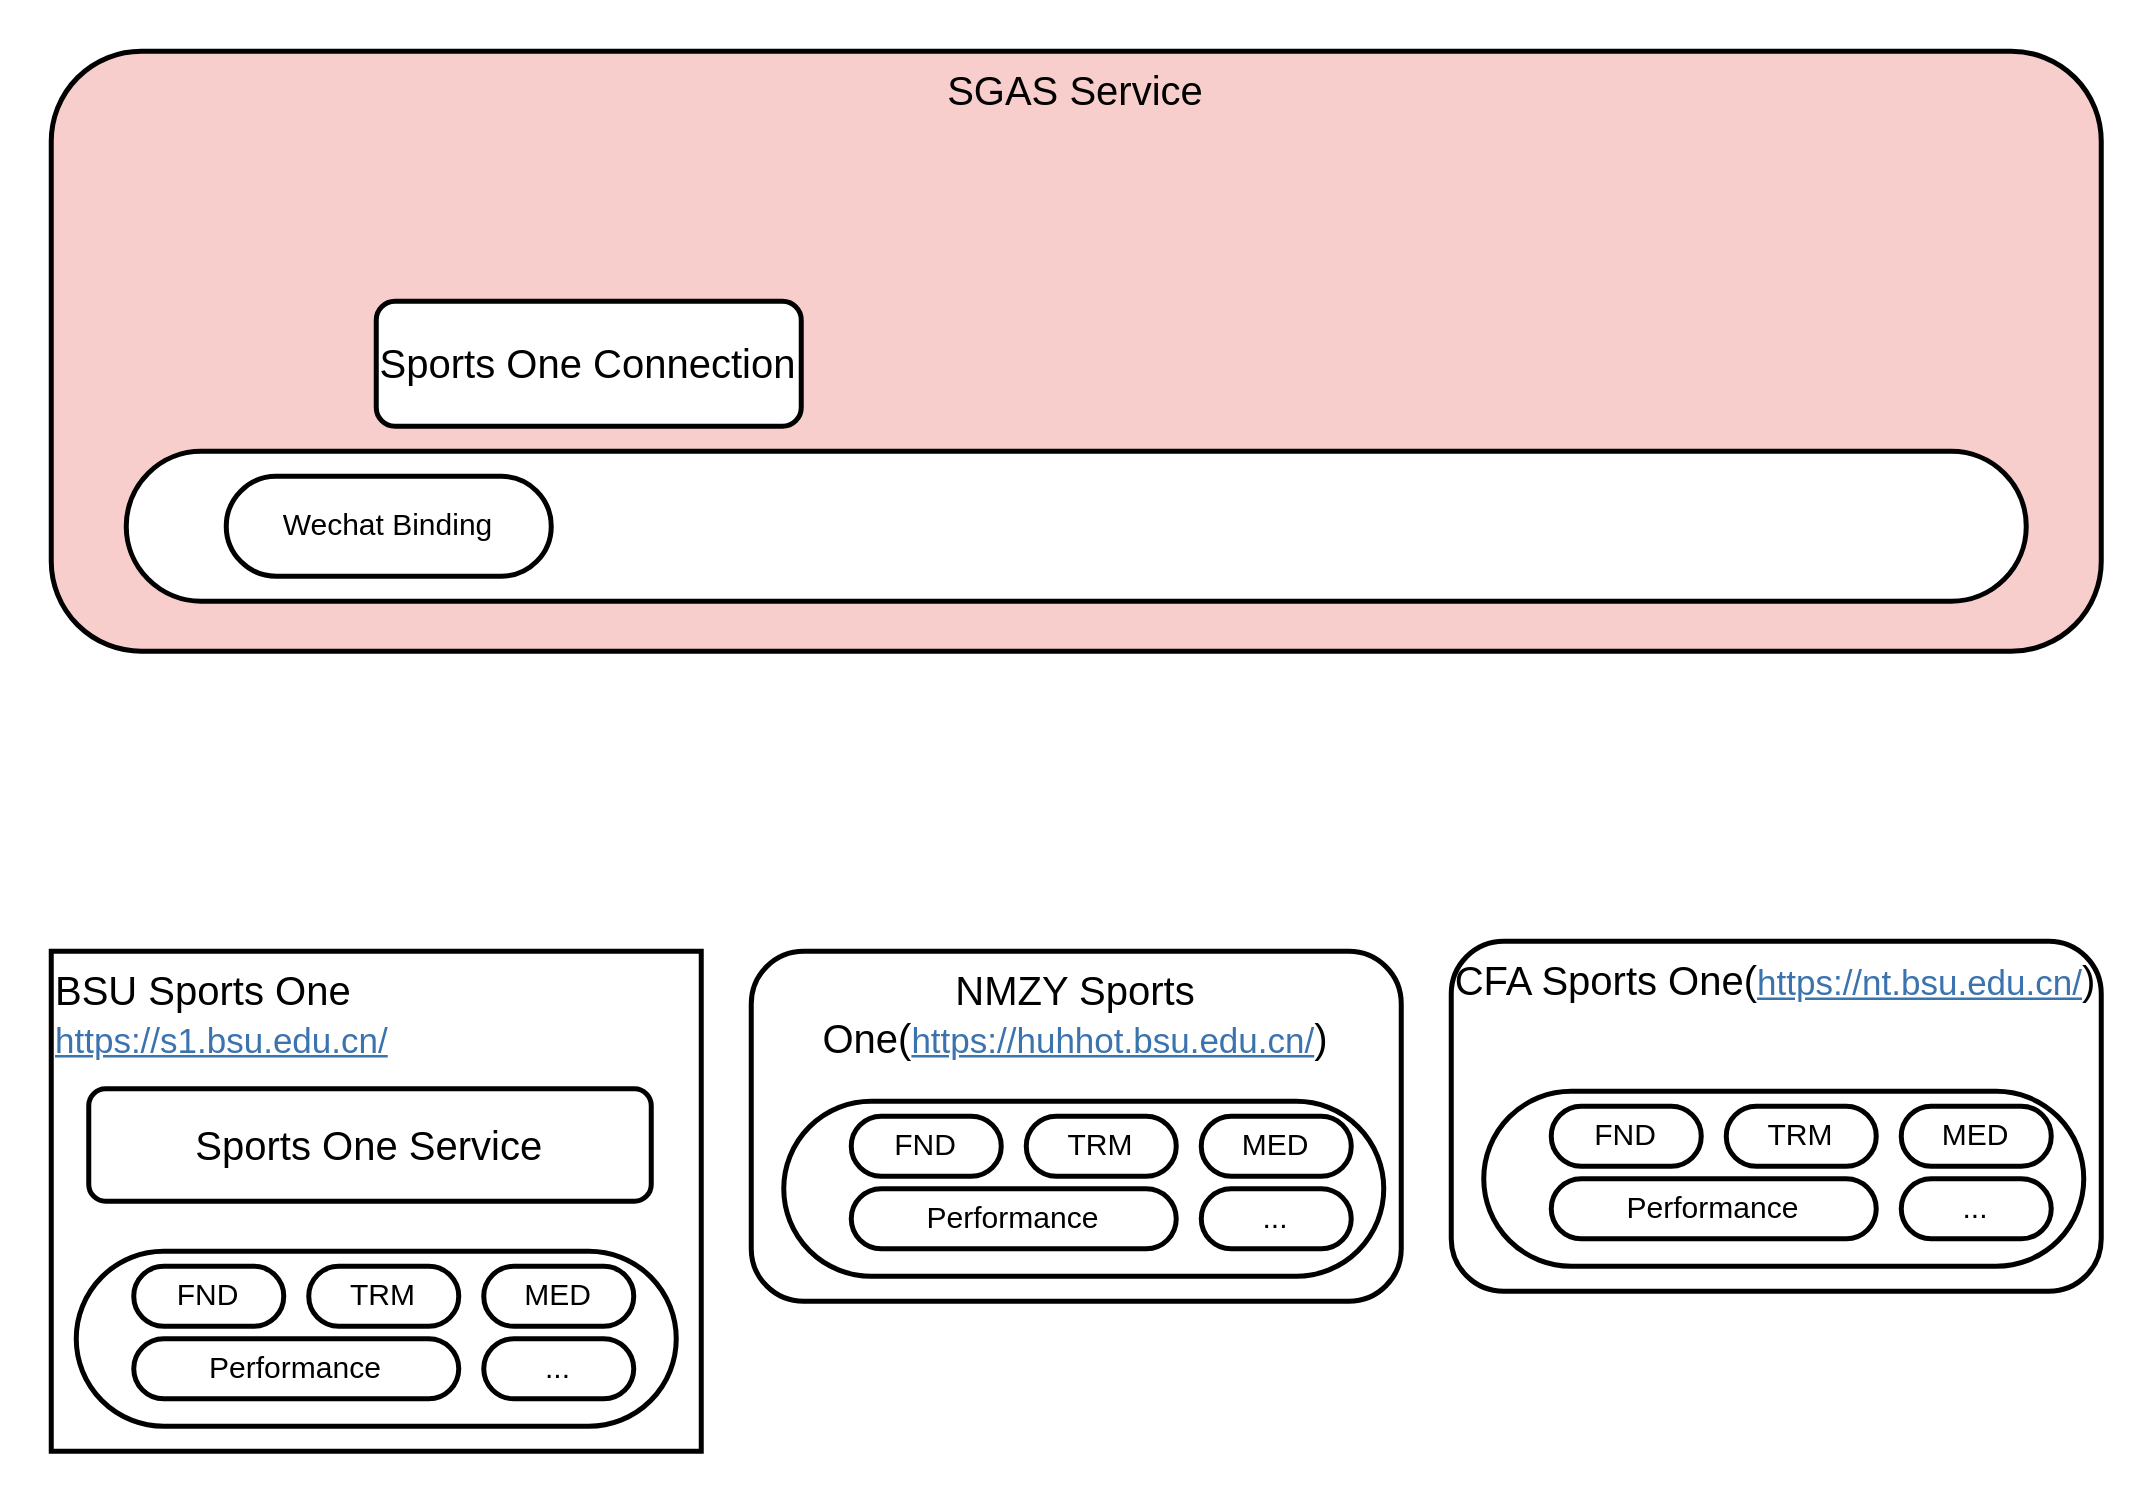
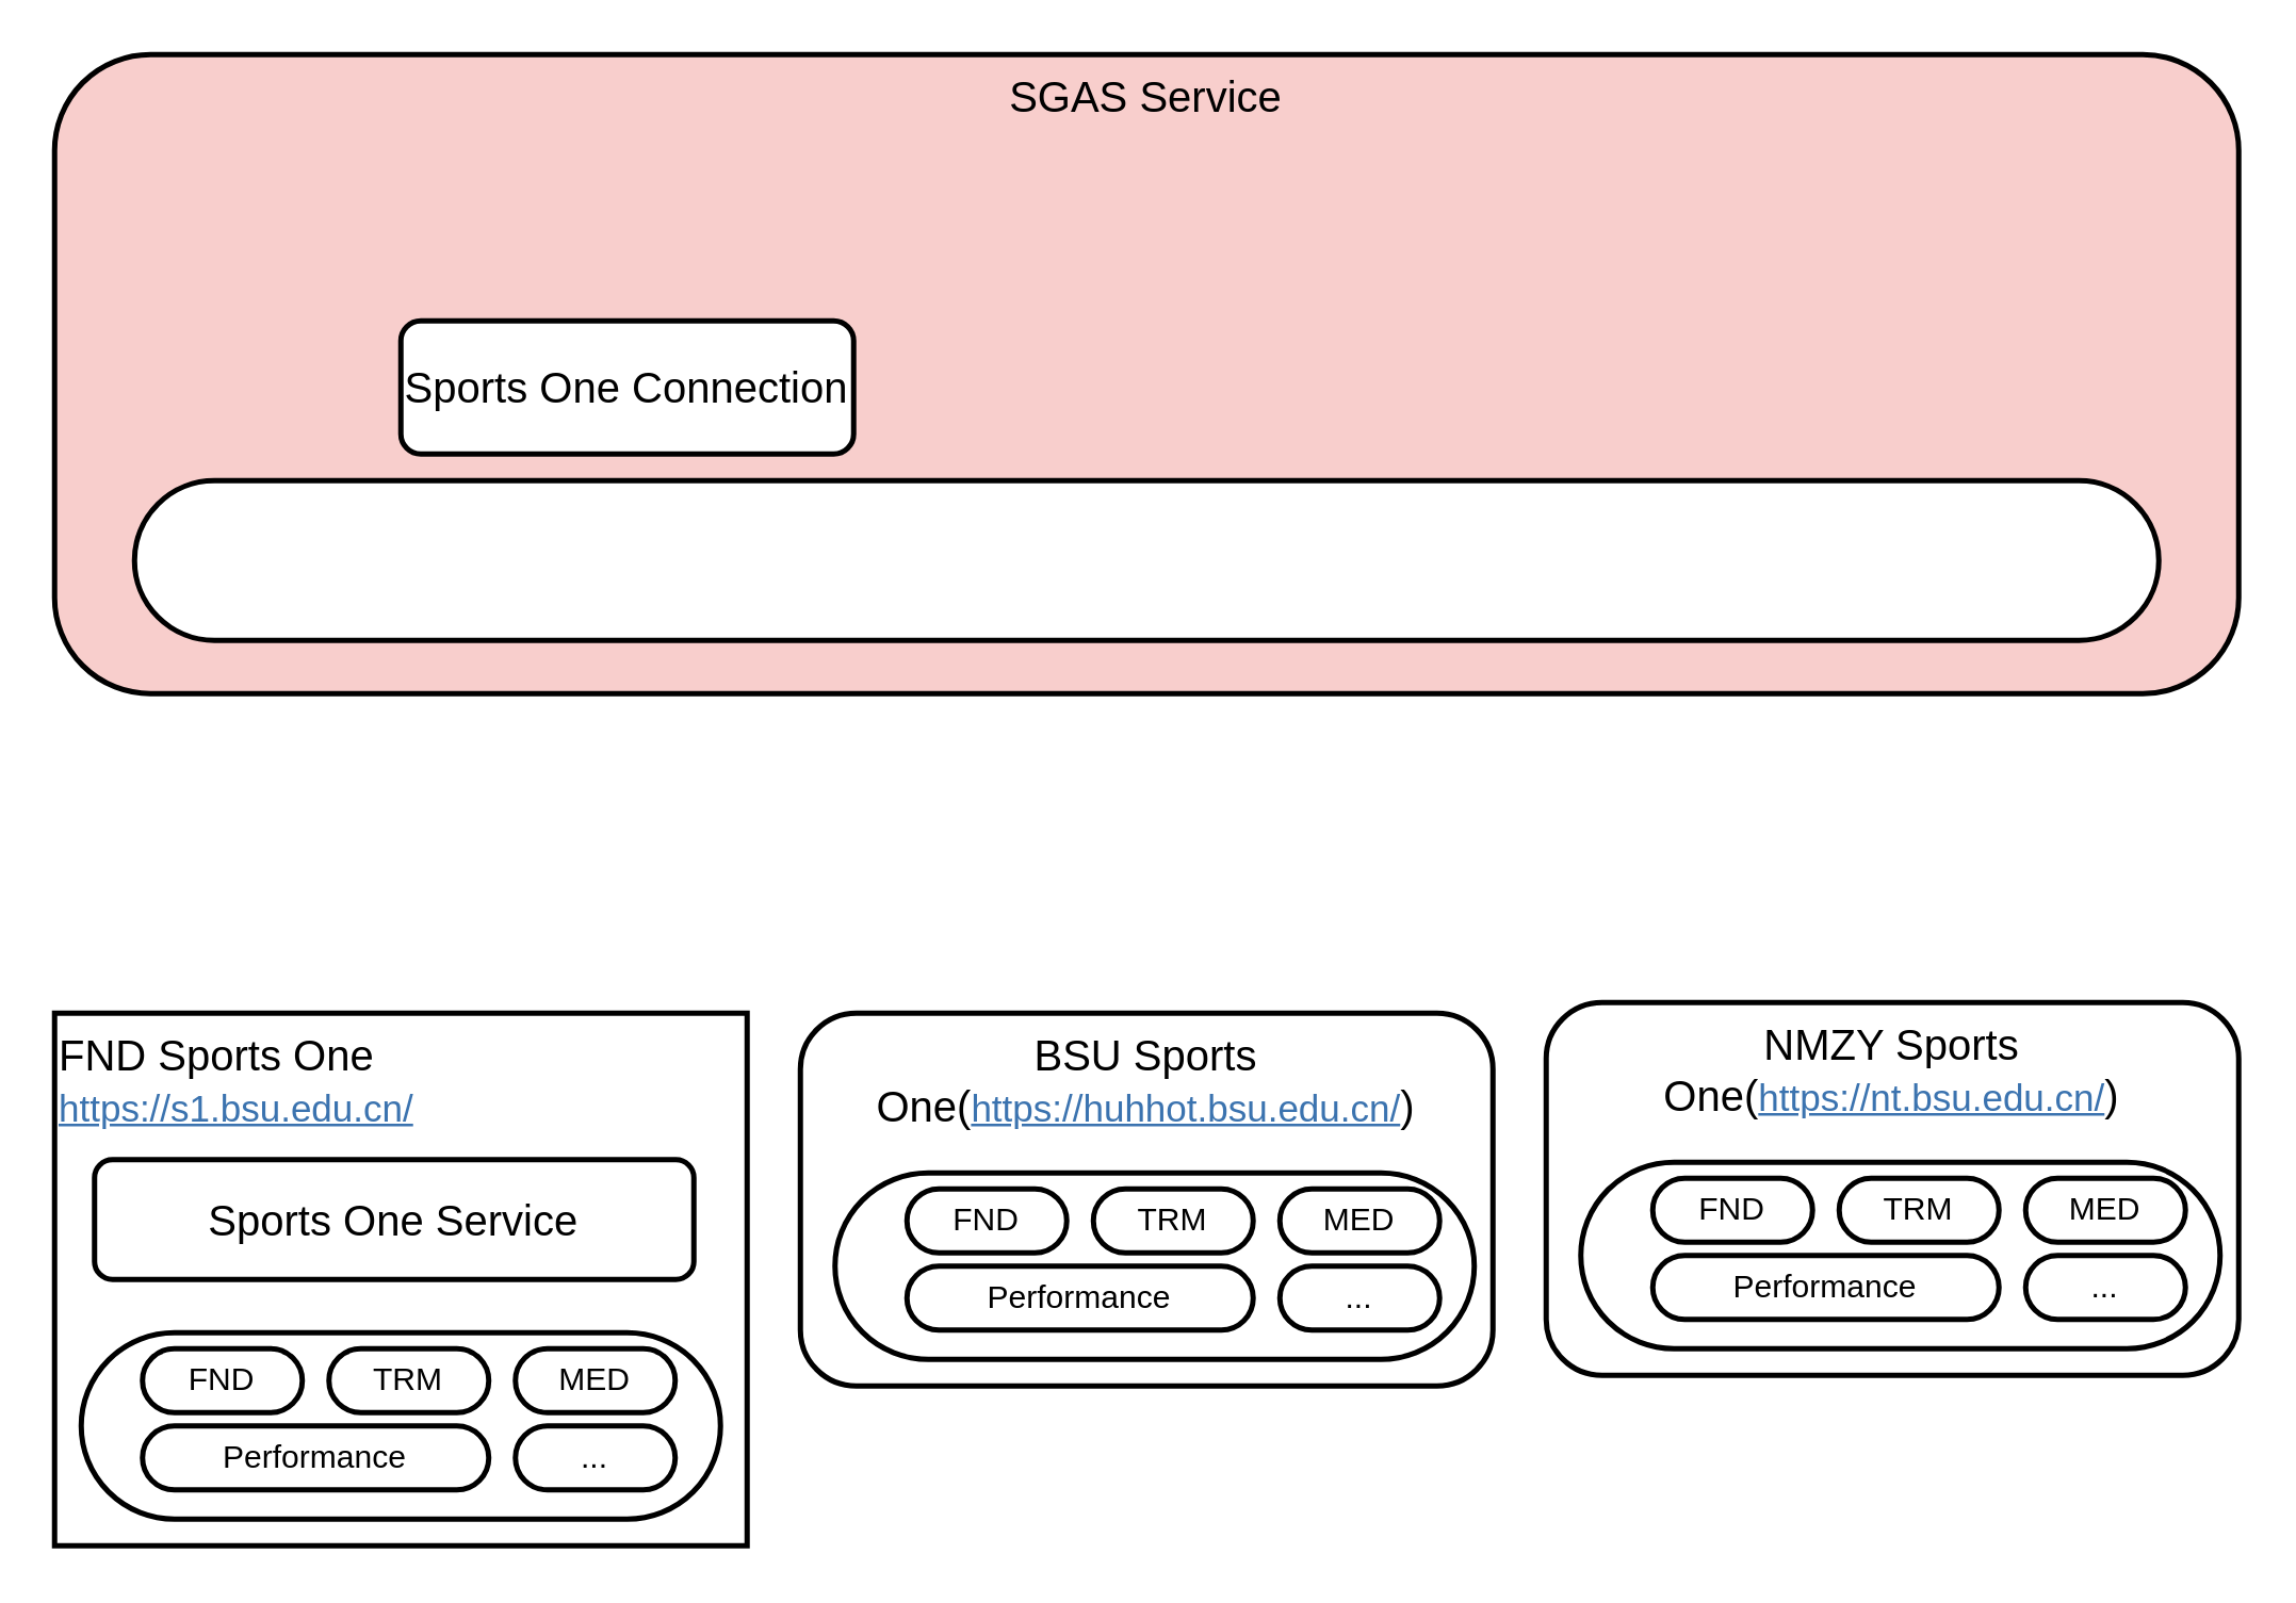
- <mxCell id="20" value="Wechat Binding" style="rounded=1;whiteSpace=wrap;html=1;strokeWidth=2;arcSize=50;" vertex="1" parent="1"><mxGeometry x="90" y="190" width="130" height="40" as="geometry" /></mxCell>
- <mxCell id="10" value="CFA Sports One(&lt;a href=&quot;https://nt.bsu.edu.cn/&quot; class=&quot;external-link&quot; style=&quot;color: rgb(59 , 115 , 175) ; font-family: , , &amp;#34;segoe ui&amp;#34; , &amp;#34;roboto&amp;#34; , &amp;#34;oxygen&amp;#34; , &amp;#34;ubuntu&amp;#34; , &amp;#34;fira sans&amp;#34; , &amp;#34;droid sans&amp;#34; , &amp;#34;helvetica neue&amp;#34; , sans-serif ; font-size: 14px ; text-align: left ; background-color: rgb(255 , 255 , 255)&quot;&gt;https://nt.bsu.edu.cn/&lt;/a&gt;)" style="rounded=1;whiteSpace=wrap;html=1;verticalAlign=top;strokeWidth=2;fontSize=16;" vertex="1" parent="1"><mxGeometry x="580" y="376" width="260" height="140" as="geometry" /></mxCell>
+ <mxCell id="10" value="NMZY Sports One(&lt;a href=&quot;https://nt.bsu.edu.cn/&quot; class=&quot;external-link&quot; style=&quot;color: rgb(59 , 115 , 175) ; font-family: , , &amp;#34;segoe ui&amp;#34; , &amp;#34;roboto&amp;#34; , &amp;#34;oxygen&amp;#34; , &amp;#34;ubuntu&amp;#34; , &amp;#34;fira sans&amp;#34; , &amp;#34;droid sans&amp;#34; , &amp;#34;helvetica neue&amp;#34; , sans-serif ; font-size: 14px ; text-align: left ; background-color: rgb(255 , 255 , 255)&quot;&gt;https://nt.bsu.edu.cn/&lt;/a&gt;)" style="rounded=1;whiteSpace=wrap;html=1;verticalAlign=top;strokeWidth=2;fontSize=16;" vertex="1" parent="1"><mxGeometry x="580" y="376" width="260" height="140" as="geometry" /></mxCell>
- <mxCell id="2" value="BSU Sports One&lt;span style=&quot;background-color: rgb(248 , 249 , 250)&quot;&gt;&lt;br&gt;&lt;/span&gt;&lt;a href=&quot;https://s1.bsu.edu.cn/&quot; class=&quot;external-link&quot; style=&quot;color: rgb(59 , 115 , 175) ; font-size: 14px ; background-color: rgb(255 , 255 , 255)&quot;&gt;https://s1.bsu.edu.cn/&lt;/a&gt;" style="rounded=1;whiteSpace=wrap;html=1;verticalAlign=top;strokeWidth=2;fontSize=16;align=left;arcSize=0;" vertex="1" parent="1"><mxGeometry x="20" y="380" width="260" height="200" as="geometry" /></mxCell>
+ <mxCell id="2" value="FND Sports One&lt;span style=&quot;background-color: rgb(248 , 249 , 250)&quot;&gt;&lt;br&gt;&lt;/span&gt;&lt;a href=&quot;https://s1.bsu.edu.cn/&quot; class=&quot;external-link&quot; style=&quot;color: rgb(59 , 115 , 175) ; font-size: 14px ; background-color: rgb(255 , 255 , 255)&quot;&gt;https://s1.bsu.edu.cn/&lt;/a&gt;" style="rounded=1;whiteSpace=wrap;html=1;verticalAlign=top;strokeWidth=2;fontSize=16;align=left;arcSize=0;" vertex="1" parent="1"><mxGeometry x="20" y="380" width="260" height="200" as="geometry" /></mxCell>
- <mxCell id="3" value="NMZY Sports One(&lt;a href=&quot;https://huhhot.bsu.edu.cn/&quot; class=&quot;external-link&quot; style=&quot;color: rgb(59 , 115 , 175) ; font-family: , , &amp;#34;segoe ui&amp;#34; , &amp;#34;roboto&amp;#34; , &amp;#34;oxygen&amp;#34; , &amp;#34;ubuntu&amp;#34; , &amp;#34;fira sans&amp;#34; , &amp;#34;droid sans&amp;#34; , &amp;#34;helvetica neue&amp;#34; , sans-serif ; font-size: 14px ; text-align: left ; background-color: rgb(255 , 255 , 255)&quot;&gt;https://huhhot.bsu.edu.cn/&lt;/a&gt;)" style="rounded=1;whiteSpace=wrap;html=1;verticalAlign=top;strokeWidth=2;fontSize=16;" vertex="1" parent="1"><mxGeometry x="300" y="380" width="260" height="140" as="geometry" /></mxCell>
+ <mxCell id="3" value="BSU Sports One(&lt;a href=&quot;https://huhhot.bsu.edu.cn/&quot; class=&quot;external-link&quot; style=&quot;color: rgb(59 , 115 , 175) ; font-family: , , &amp;#34;segoe ui&amp;#34; , &amp;#34;roboto&amp;#34; , &amp;#34;oxygen&amp;#34; , &amp;#34;ubuntu&amp;#34; , &amp;#34;fira sans&amp;#34; , &amp;#34;droid sans&amp;#34; , &amp;#34;helvetica neue&amp;#34; , sans-serif ; font-size: 14px ; text-align: left ; background-color: rgb(255 , 255 , 255)&quot;&gt;https://huhhot.bsu.edu.cn/&lt;/a&gt;)" style="rounded=1;whiteSpace=wrap;html=1;verticalAlign=top;strokeWidth=2;fontSize=16;" vertex="1" parent="1"><mxGeometry x="300" y="380" width="260" height="140" as="geometry" /></mxCell>
